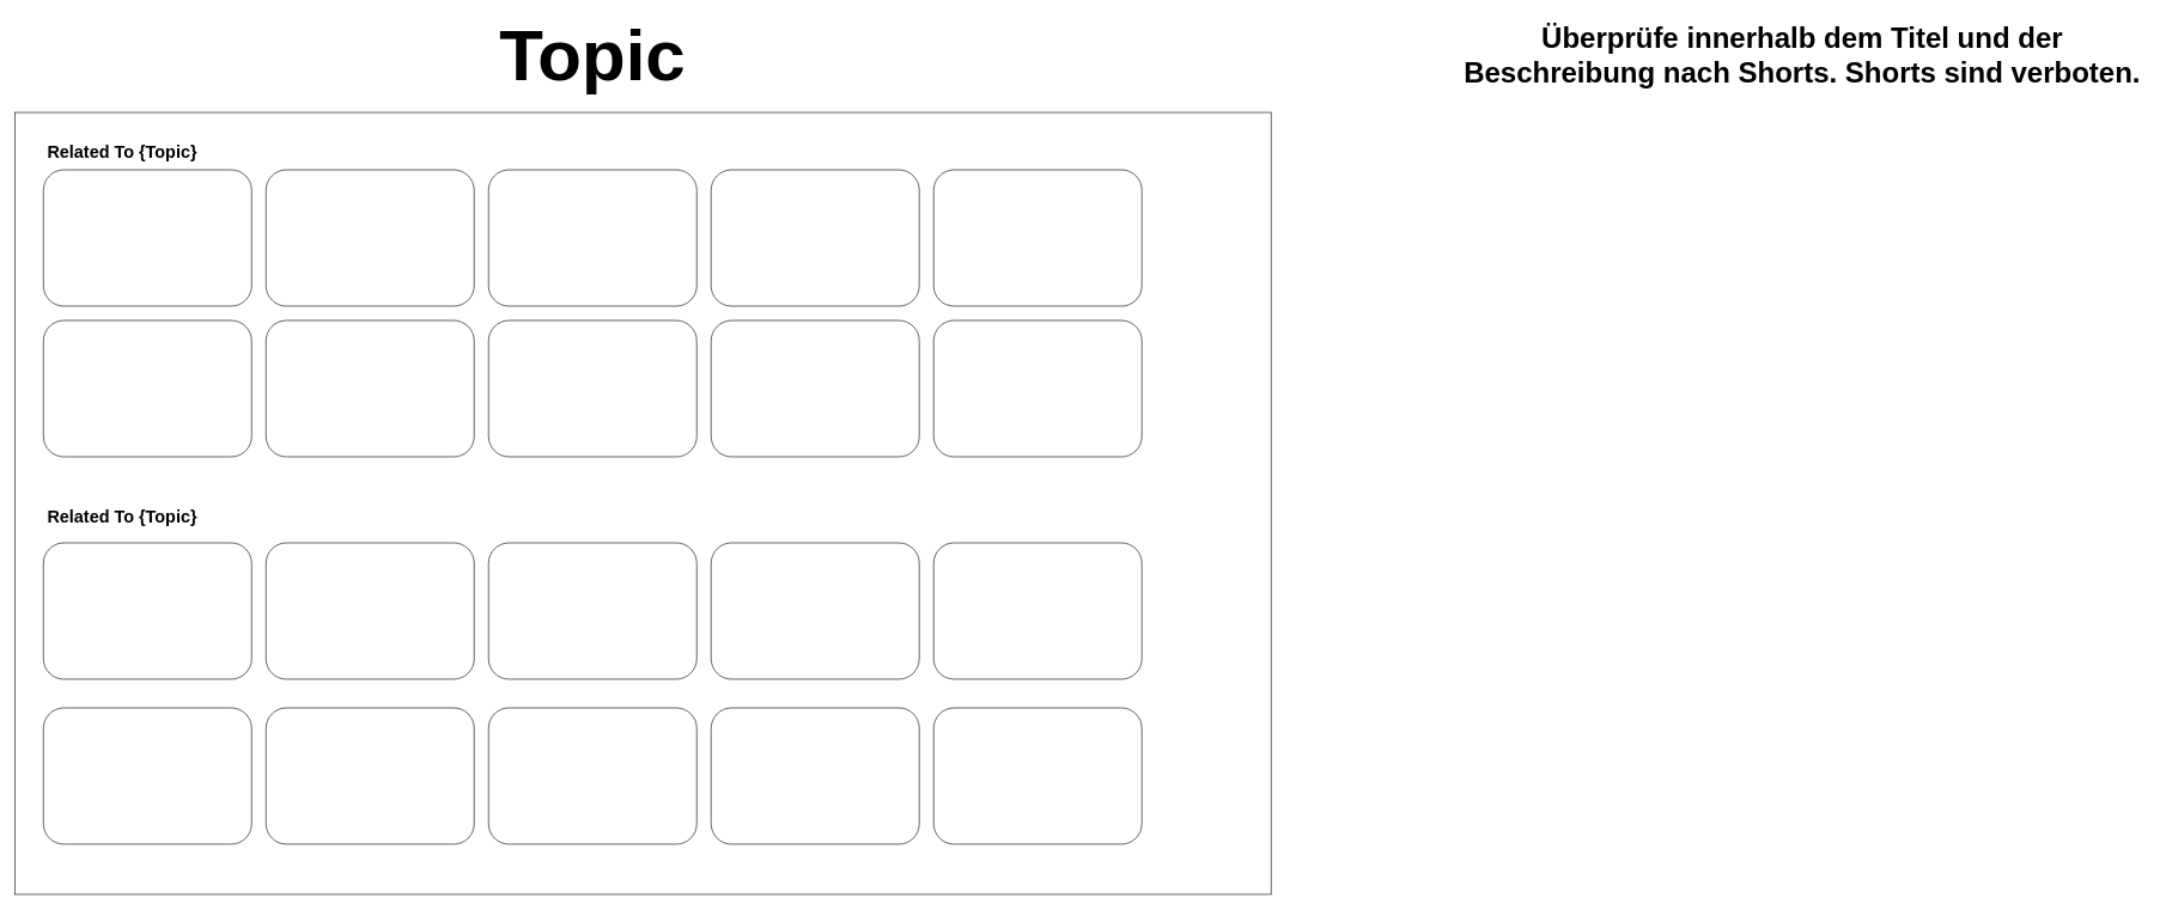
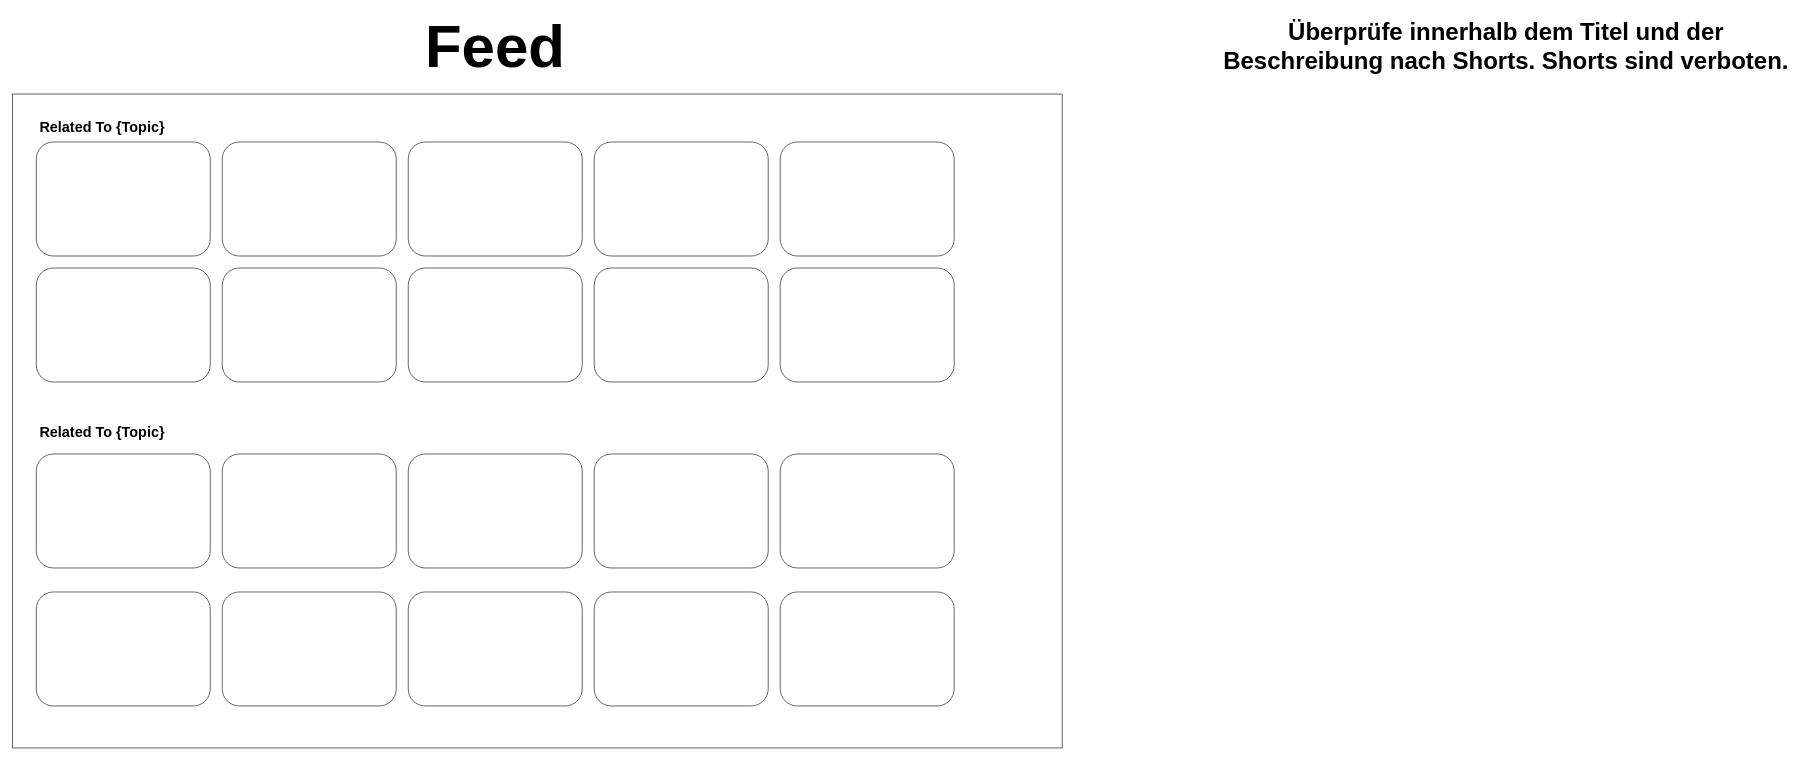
- <mxCell id="26" value="&lt;h1&gt;&lt;font style=&quot;font-size: 100px;&quot;&gt;Topic&lt;/font&gt;&lt;/h1&gt;" style="text;html=1;strokeColor=none;fillColor=none;align=center;verticalAlign=middle;whiteSpace=wrap;rounded=0;" vertex="1" parent="1"><mxGeometry x="595" y="20" width="460" height="80" as="geometry" /></mxCell>
+ <mxCell id="26" value="&lt;h1&gt;&lt;font style=&quot;font-size: 100px;&quot;&gt;Feed&lt;/font&gt;&lt;/h1&gt;" style="text;html=1;strokeColor=none;fillColor=none;align=center;verticalAlign=middle;whiteSpace=wrap;rounded=0;" vertex="1" parent="1"><mxGeometry x="595" y="20" width="460" height="80" as="geometry" /></mxCell>
